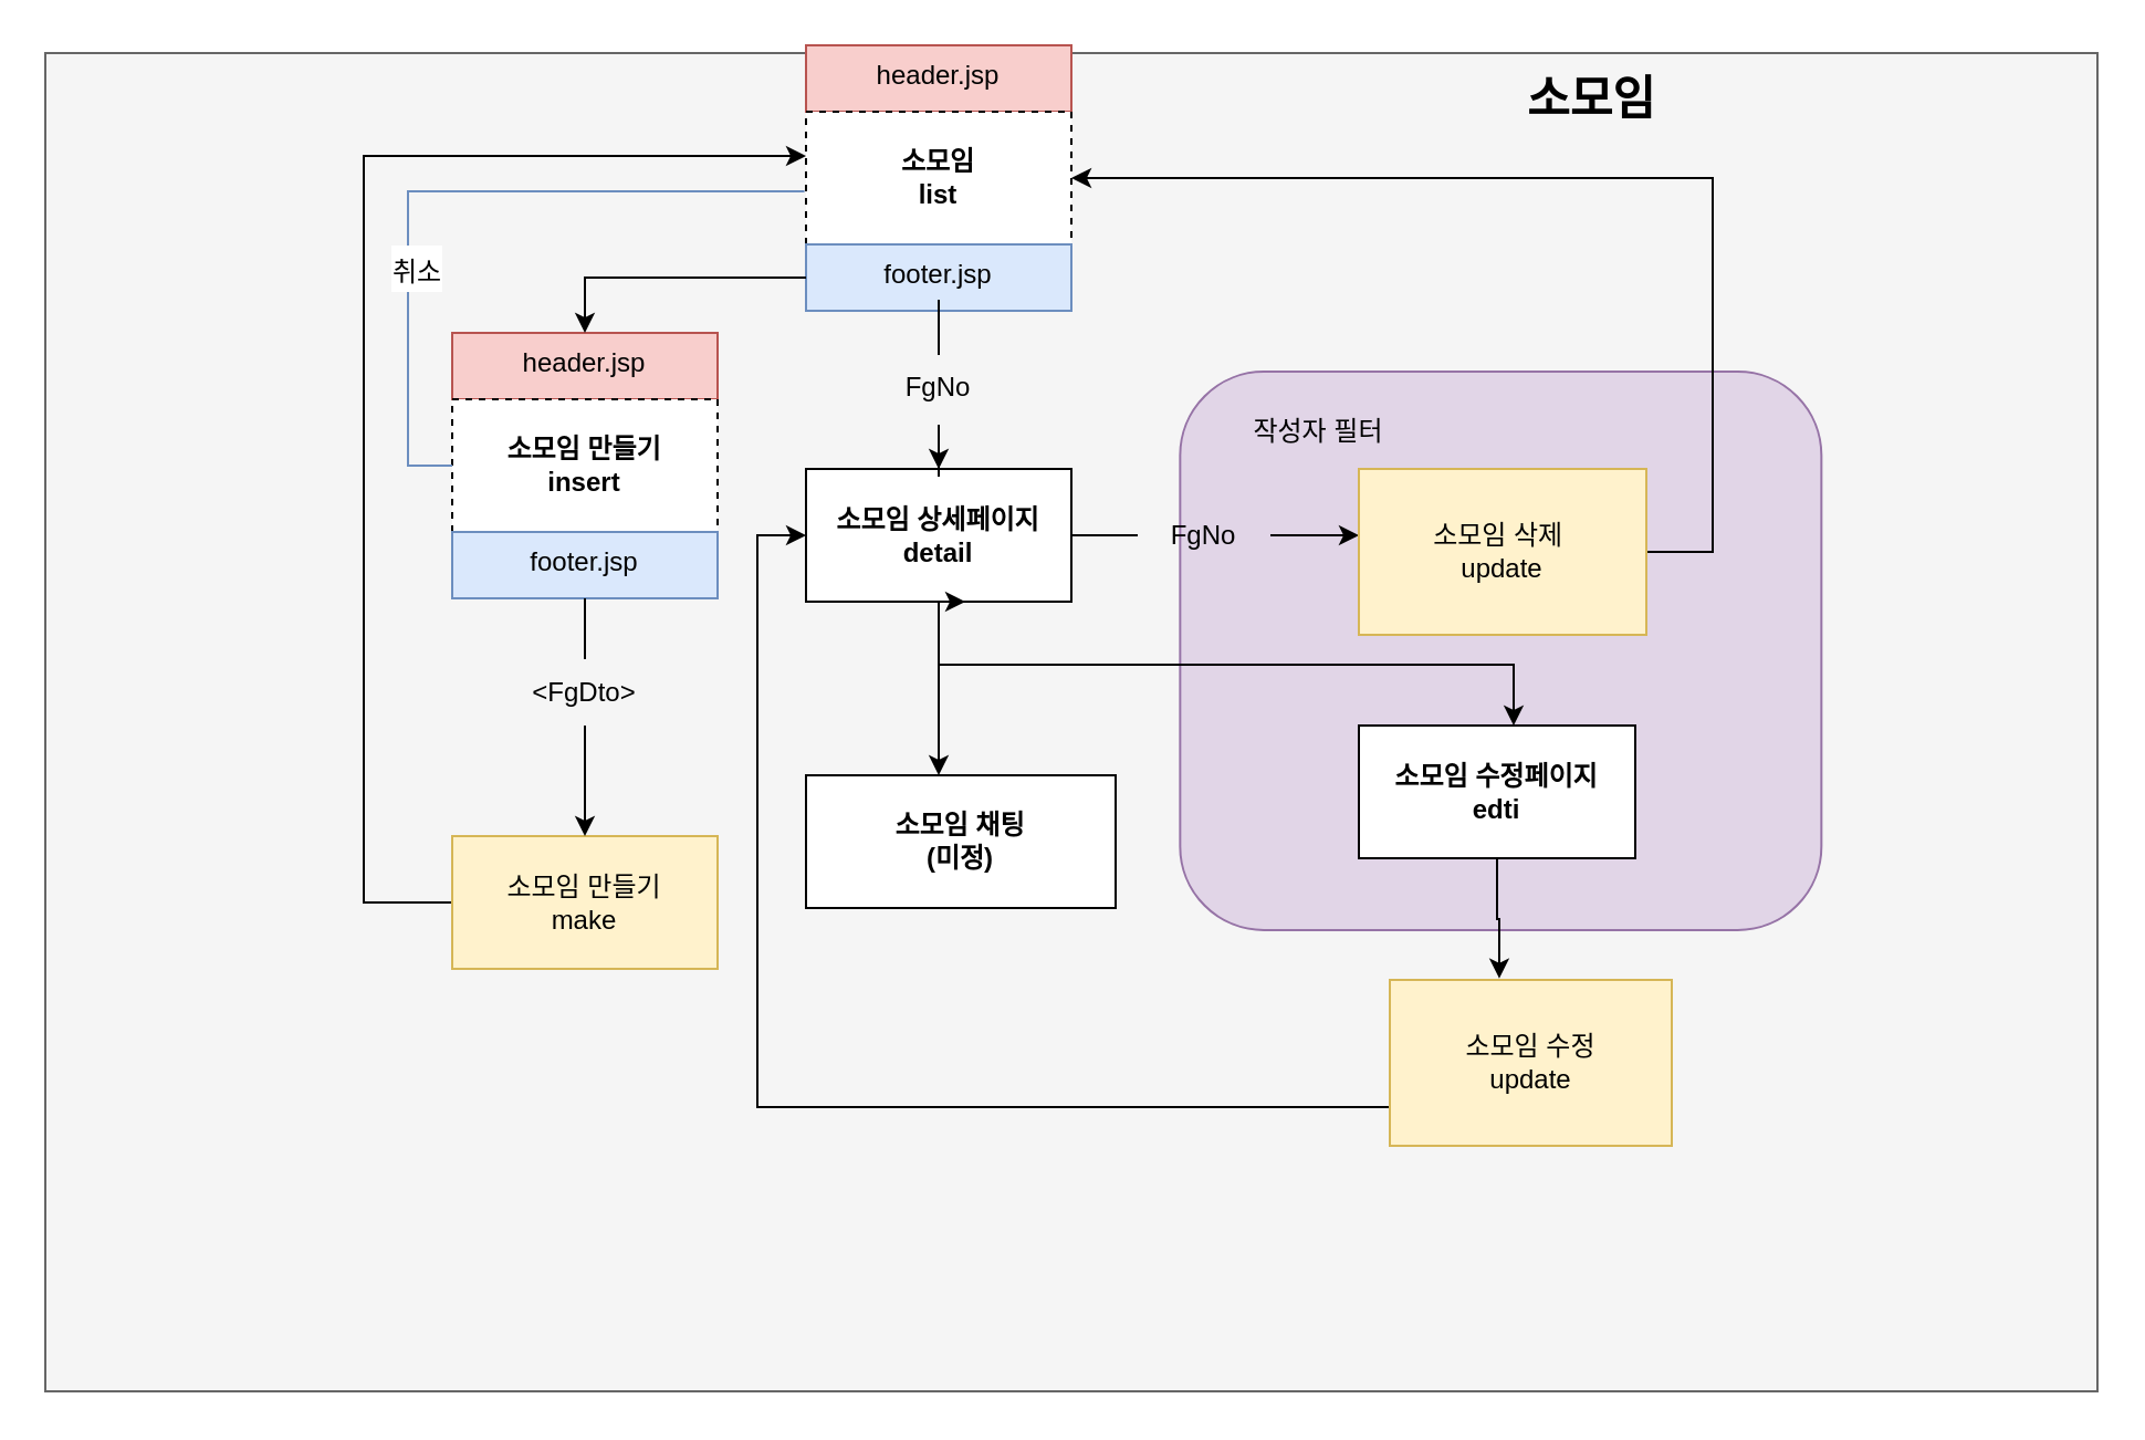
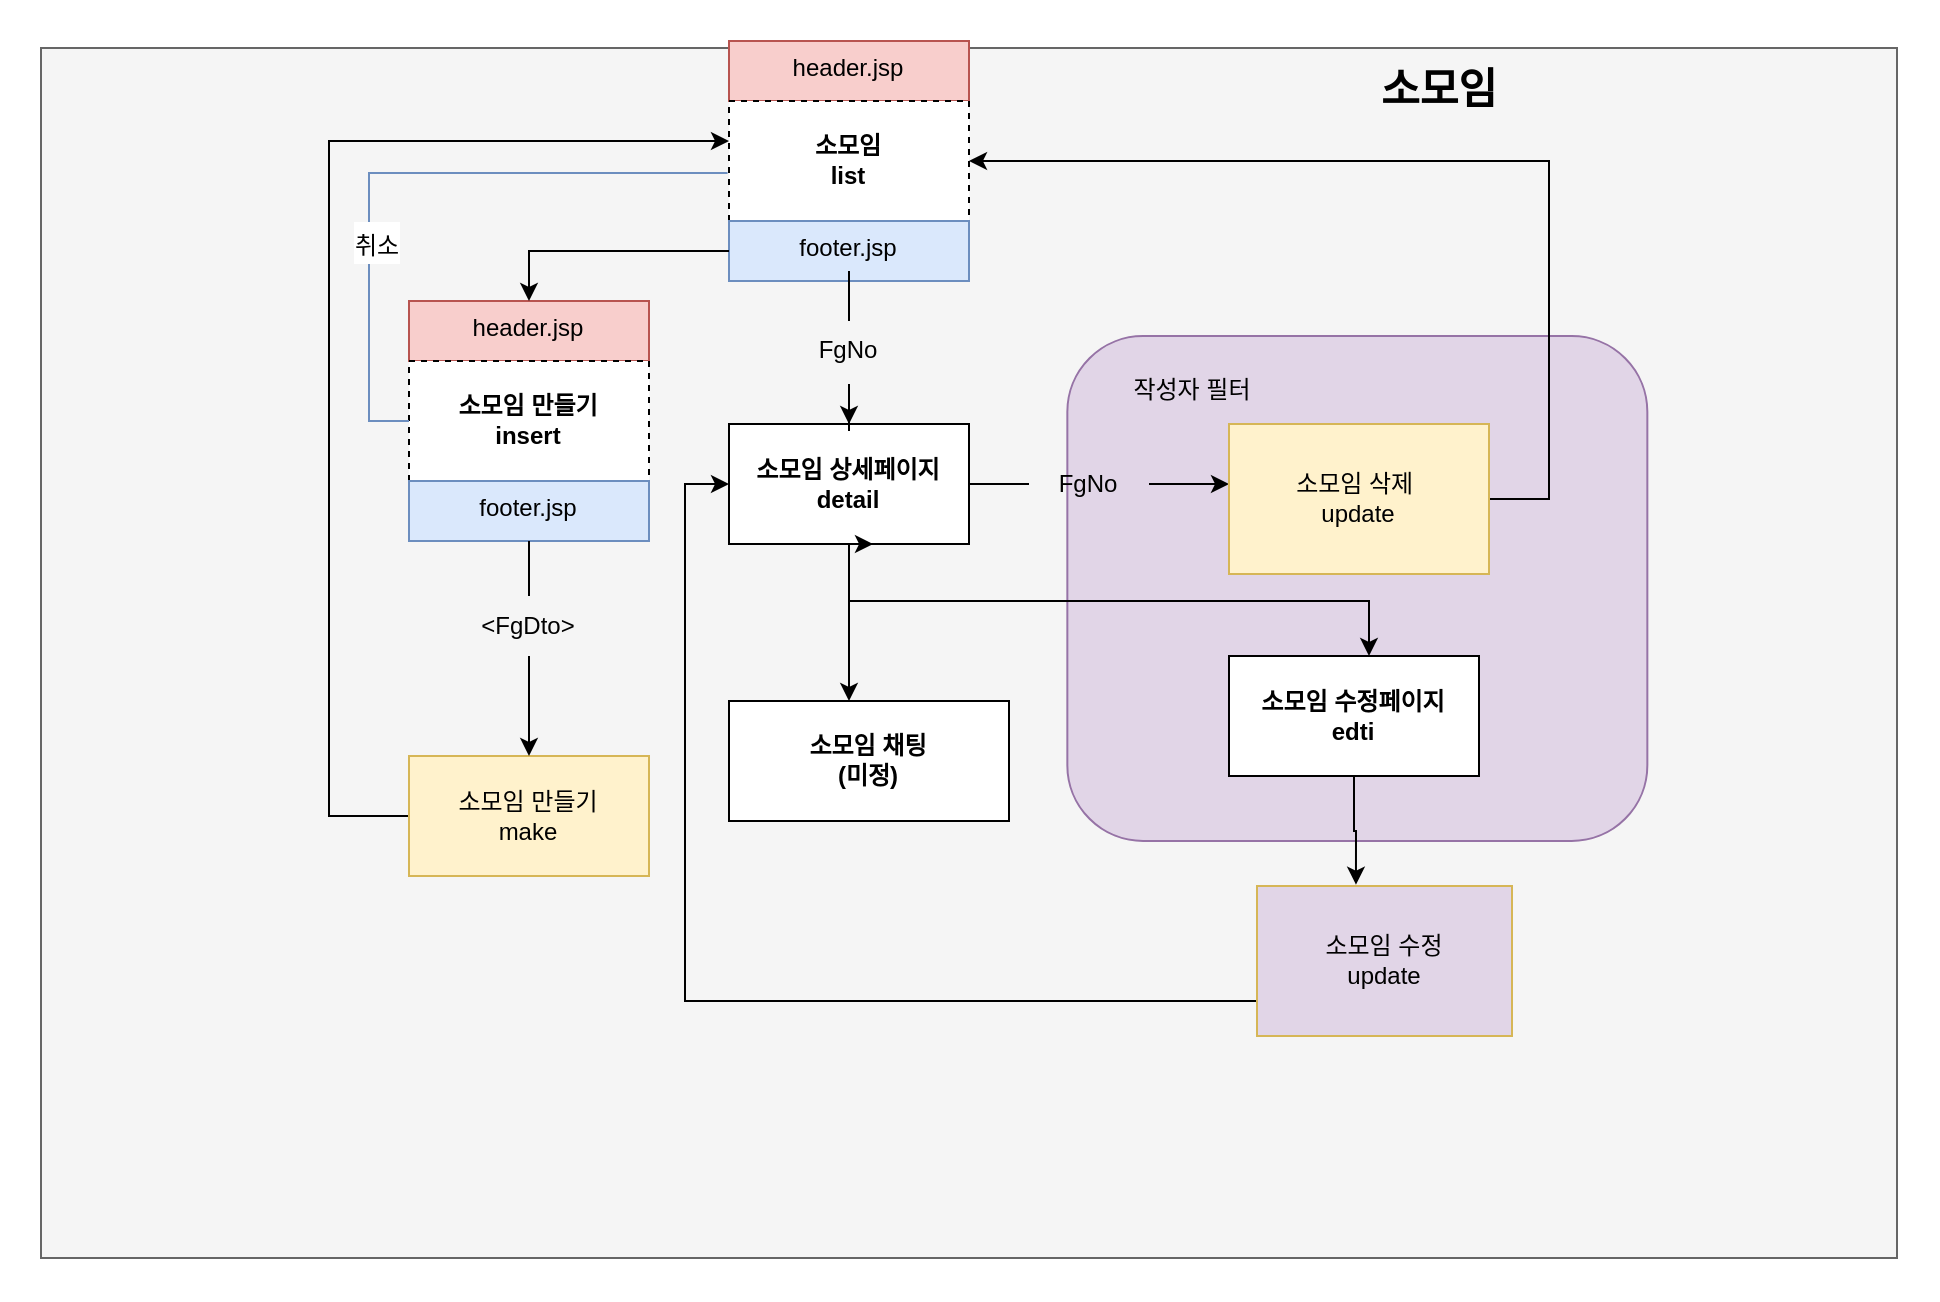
- <mxCell id="23" value="소모임 수정&lt;br&gt;update" style="rounded=0;whiteSpace=wrap;html=1;fillColor=#fff2cc;strokeColor=#d6b656;" vertex="1" parent="1"><mxGeometry x="628" y="442.5" width="127.5" height="75" as="geometry" /></mxCell>
+ <mxCell id="23" value="소모임 수정&lt;br&gt;update" style="rounded=0;whiteSpace=wrap;html=1;fillColor=#e1d5e7;strokeColor=#d6b656;" vertex="1" parent="1"><mxGeometry x="628" y="442.5" width="127.5" height="75" as="geometry" /></mxCell>
